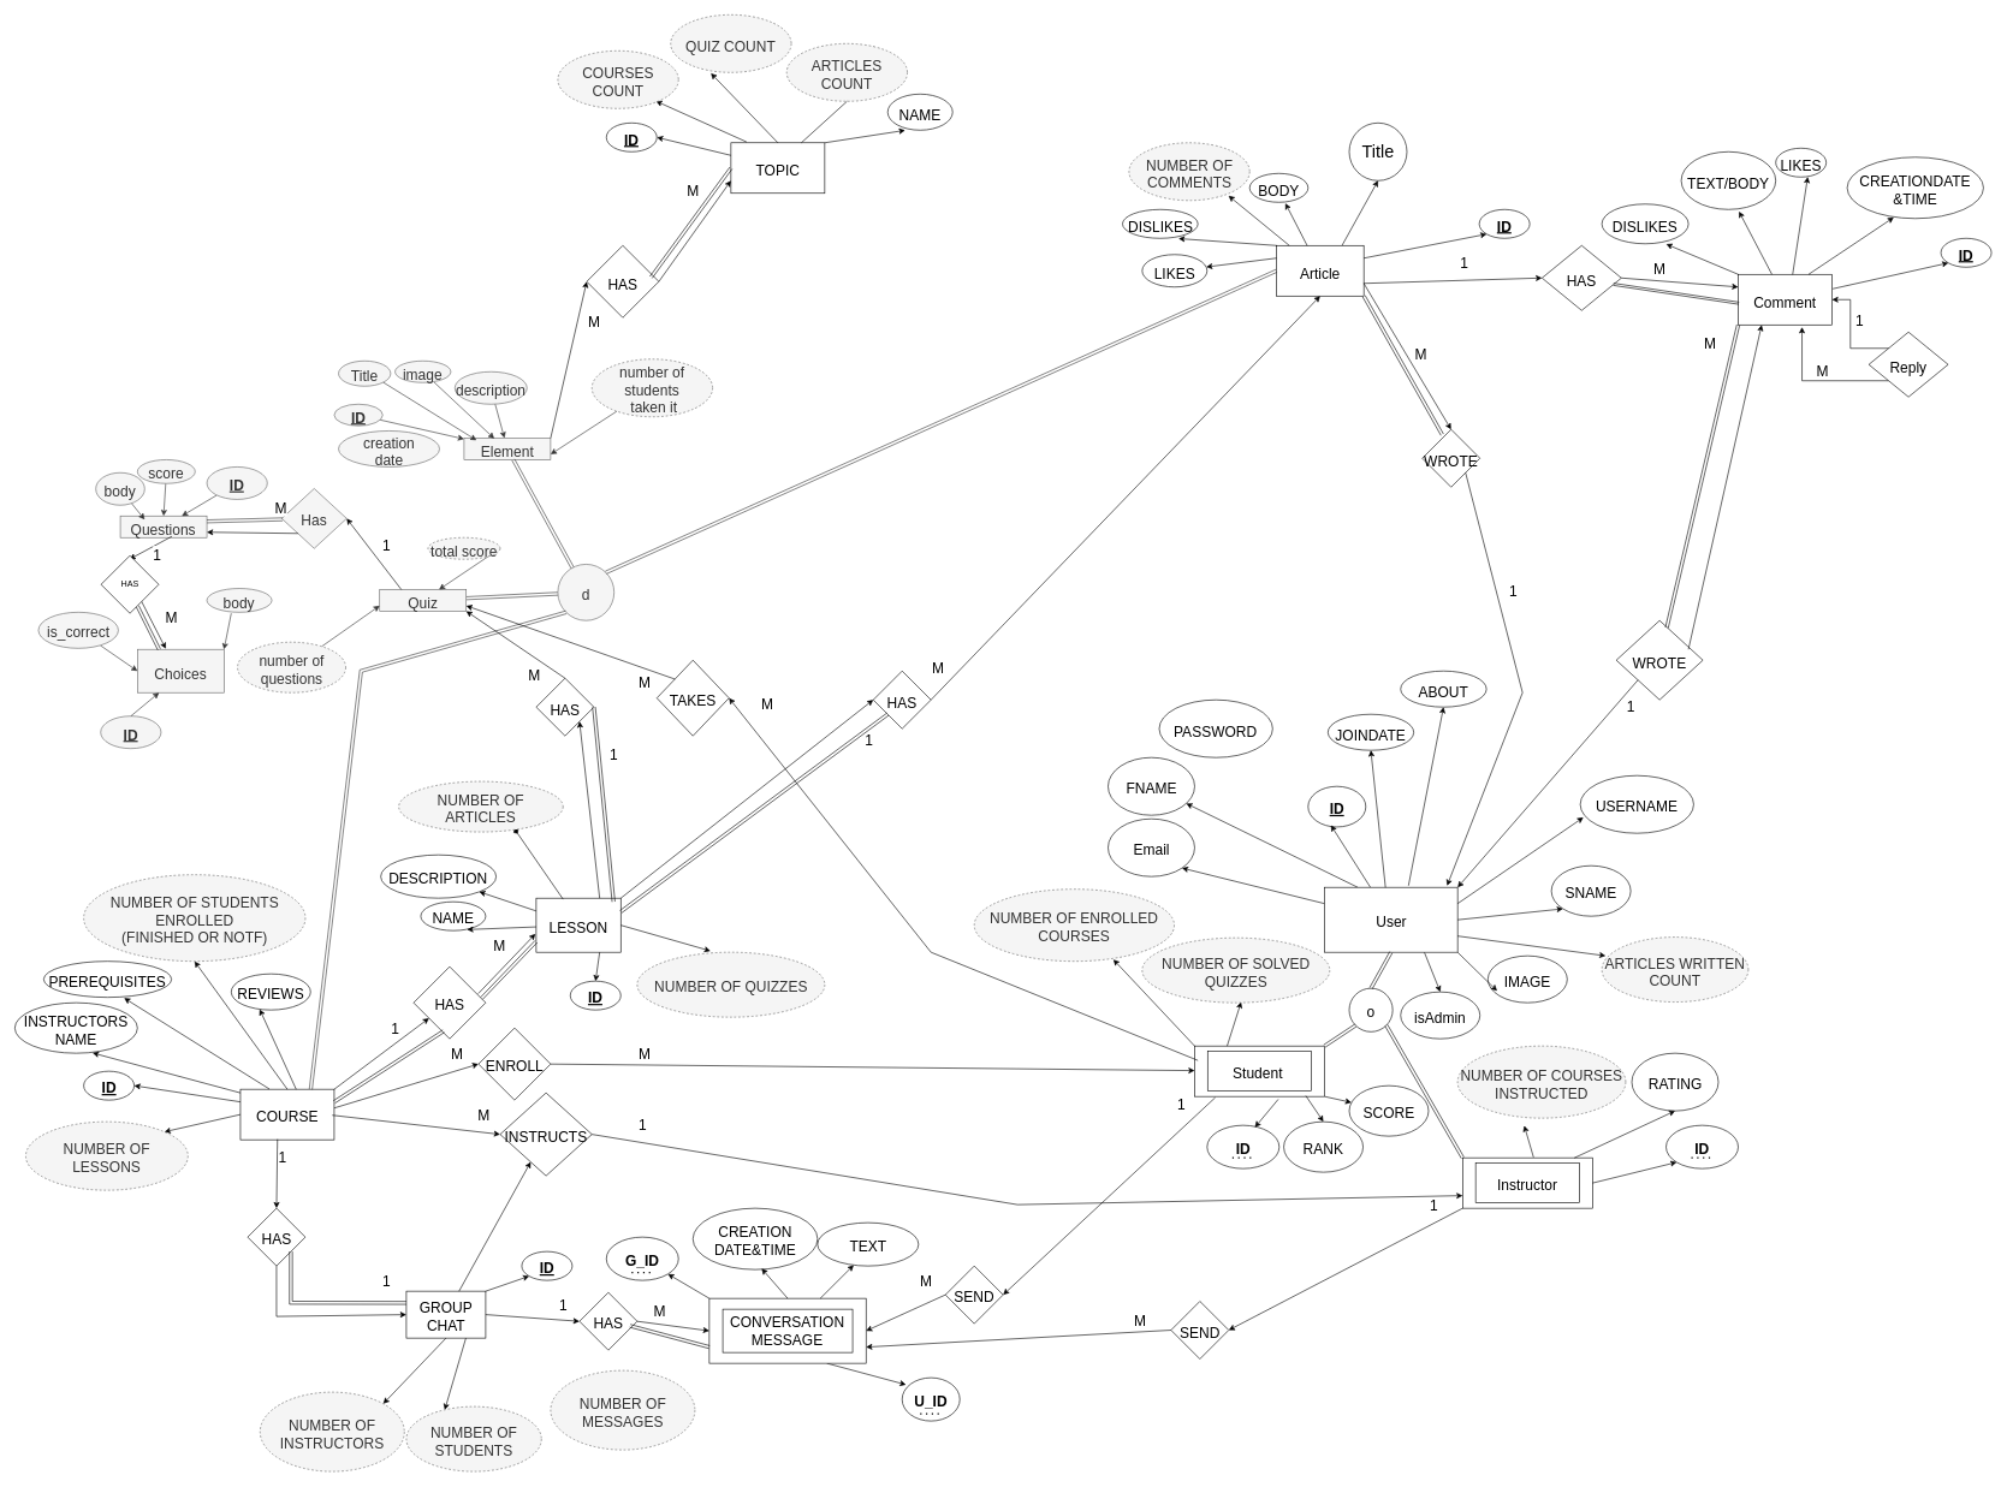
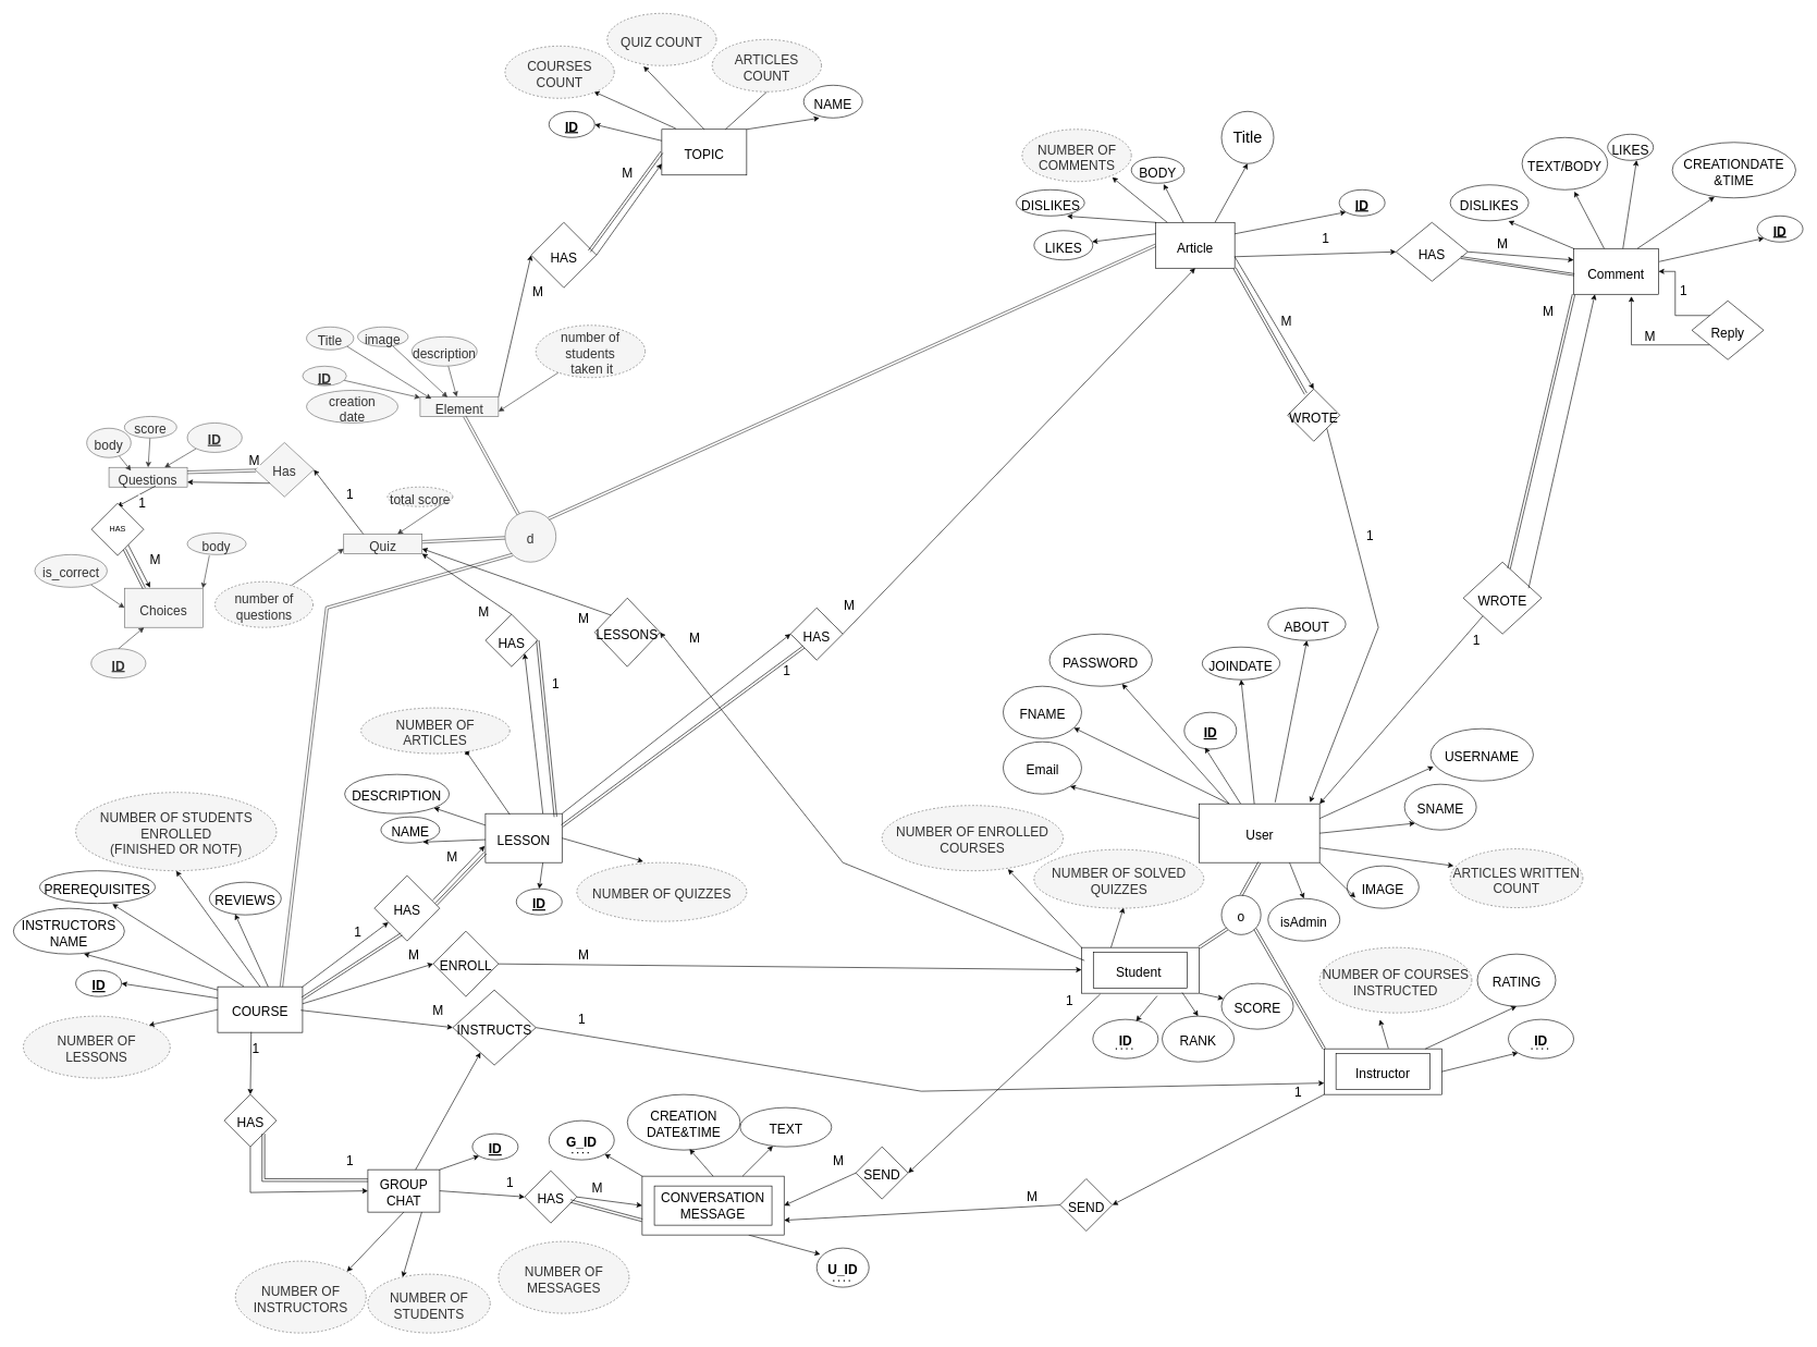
- <mxCell id="233" value="TAKES" style="rhombus;whiteSpace=wrap;html=1;fontSize=20;spacingTop=5;" parent="1" vertex="1"><mxGeometry x="910" y="915" width="100" height="105" as="geometry" /></mxCell>
+ <mxCell id="233" value="LESSONS" style="rhombus;whiteSpace=wrap;html=1;fontSize=20;spacingTop=5;" parent="1" vertex="1"><mxGeometry x="910" y="915" width="100" height="105" as="geometry" /></mxCell>
- <mxCell id="159" value="&lt;font style=&quot;font-size: 20px;&quot;&gt;USERNAME&lt;/font&gt;" style="ellipse;whiteSpace=wrap;html=1;fontSize=20;spacingTop=5;" parent="1" vertex="1"><mxGeometry x="2190" y="1075" width="157.25" height="80" as="geometry" /></mxCell>
+ <mxCell id="159" value="&lt;font style=&quot;font-size: 20px;&quot;&gt;USERNAME&lt;/font&gt;" style="ellipse;whiteSpace=wrap;html=1;fontSize=20;spacingTop=5;" parent="1" vertex="1"><mxGeometry x="2190" y="1115" width="157.25" height="80" as="geometry" /></mxCell>
+ <mxCell id="68" value="" style="endArrow=classic;html=1;rounded=0;fontSize=20;exitX=0.25;exitY=0;exitDx=0;exitDy=0;spacingTop=5;" parent="1" source="64" target="66" edge="1"><mxGeometry width="50" height="50" relative="1" as="geometry"><mxPoint x="1923.89" y="1237.205" as="sourcePoint" /><mxPoint x="1953.041" y="1081.04" as="targetPoint" /></mxGeometry></mxCell>
